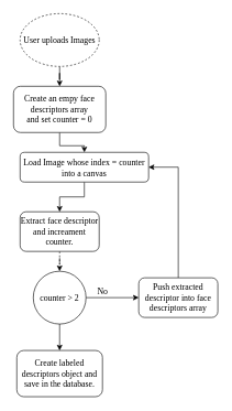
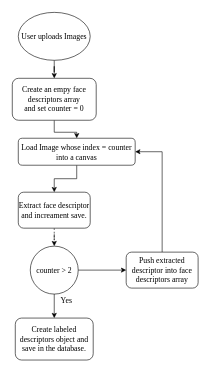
- <mxCell id="3" value="&lt;font face=&quot;Times New Roman&quot; style=&quot;font-size: 13px&quot;&gt;User uploads Images&lt;/font&gt;" style="ellipse;whiteSpace=wrap;html=1;dashed=1;" vertex="1" parent="1"><mxGeometry x="30" y="20" width="120" height="80" as="geometry" /></mxCell>
+ <mxCell id="3" value="&lt;font face=&quot;Times New Roman&quot; style=&quot;font-size: 13px&quot;&gt;User uploads Images&lt;/font&gt;" style="ellipse;whiteSpace=wrap;html=1;" vertex="1" parent="1"><mxGeometry x="30" y="20" width="120" height="80" as="geometry" /></mxCell>
- <mxCell id="9" value="&lt;font face=&quot;Times New Roman&quot; style=&quot;font-size: 13px&quot;&gt;Extract face descriptor and increament counter.&lt;/font&gt;" style="rounded=1;whiteSpace=wrap;html=1;" vertex="1" parent="1"><mxGeometry x="30" y="320" width="120" height="60" as="geometry" /></mxCell>
+ <mxCell id="9" value="&lt;font face=&quot;Times New Roman&quot; style=&quot;font-size: 13px&quot;&gt;Extract face descriptor and increament save.&lt;/font&gt;" style="rounded=1;whiteSpace=wrap;html=1;" vertex="1" parent="1"><mxGeometry x="30" y="320" width="120" height="60" as="geometry" /></mxCell>
- <mxCell id="17" value="No" style="text;html=1;align=center;verticalAlign=middle;resizable=0;points=[];autosize=1;strokeColor=none;fillColor=none;fontSize=13;fontFamily=Times New Roman;" vertex="1" parent="1"><mxGeometry x="140" y="430" width="30" height="20" as="geometry" /></mxCell>
+ <mxCell id="16" value="Yes" style="text;html=1;align=center;verticalAlign=middle;resizable=0;points=[];autosize=1;strokeColor=none;fillColor=none;fontSize=13;fontFamily=Times New Roman;" vertex="1" parent="1"><mxGeometry x="95" y="490" width="30" height="20" as="geometry" /></mxCell>
